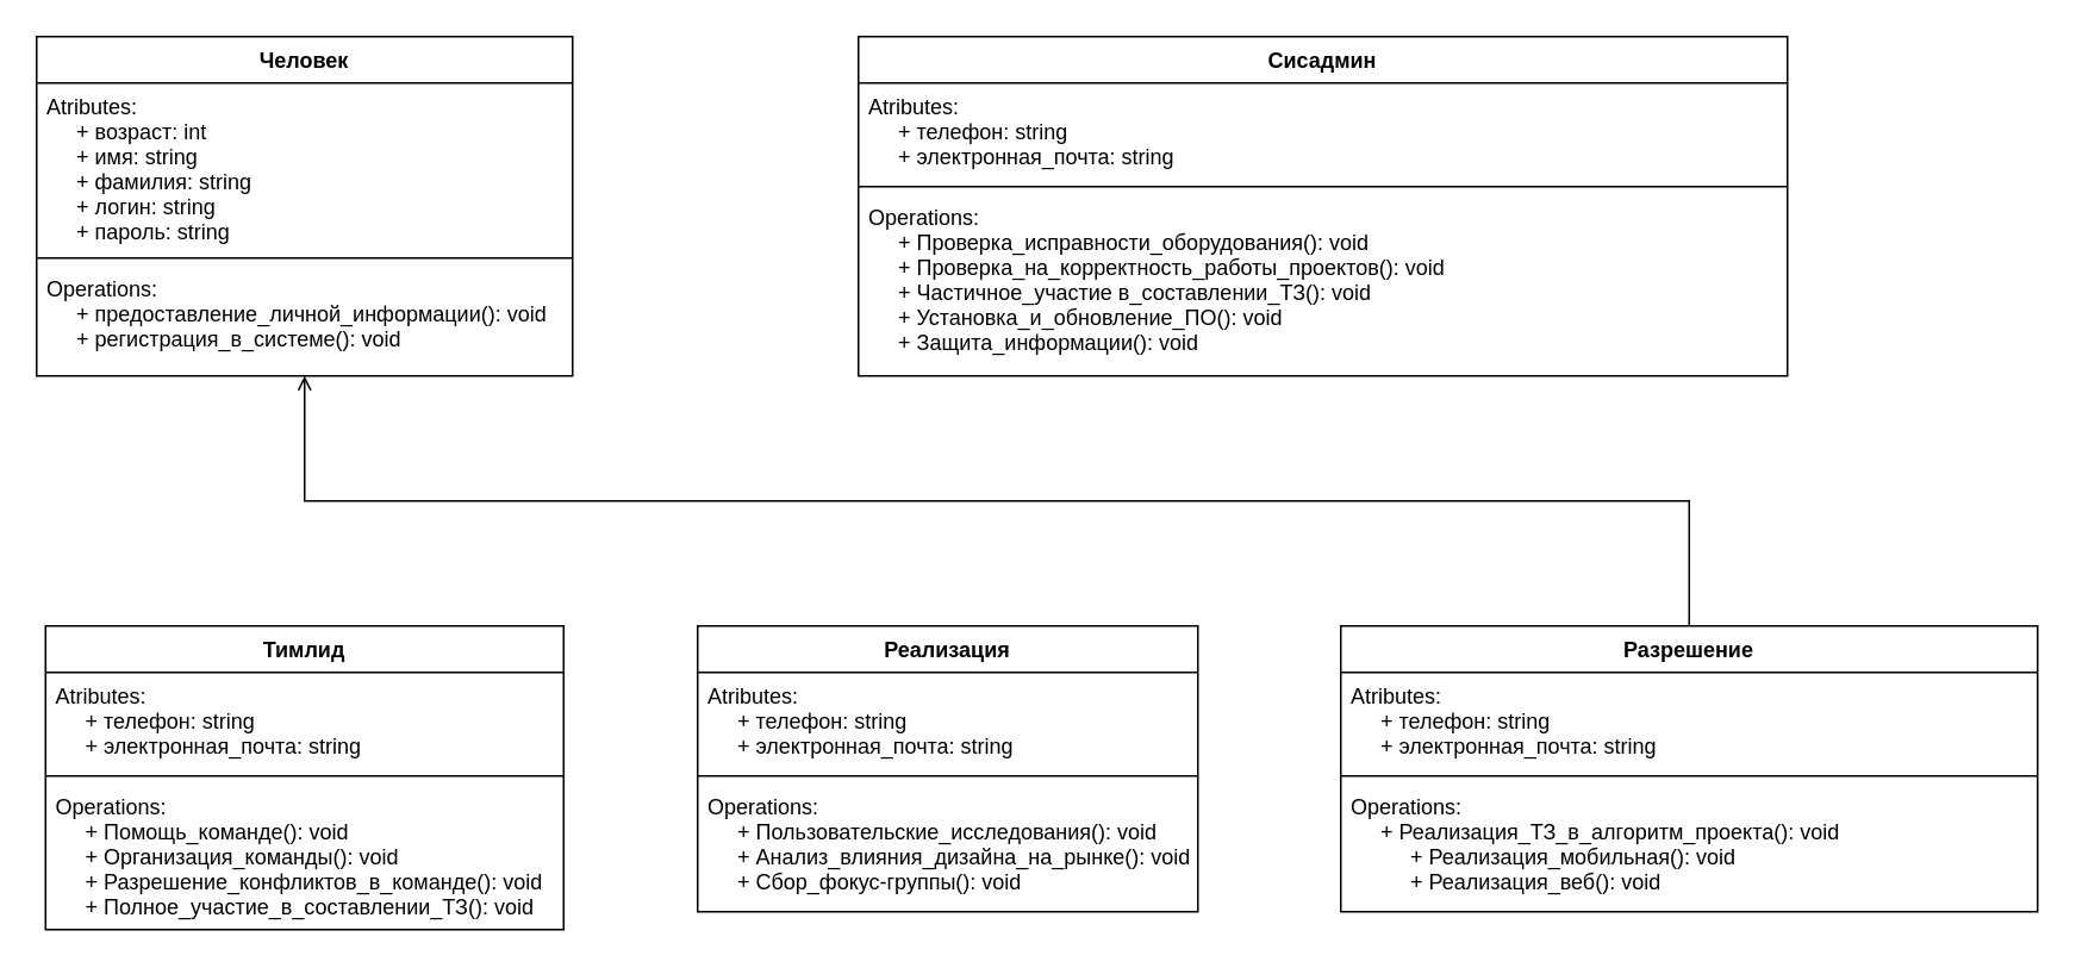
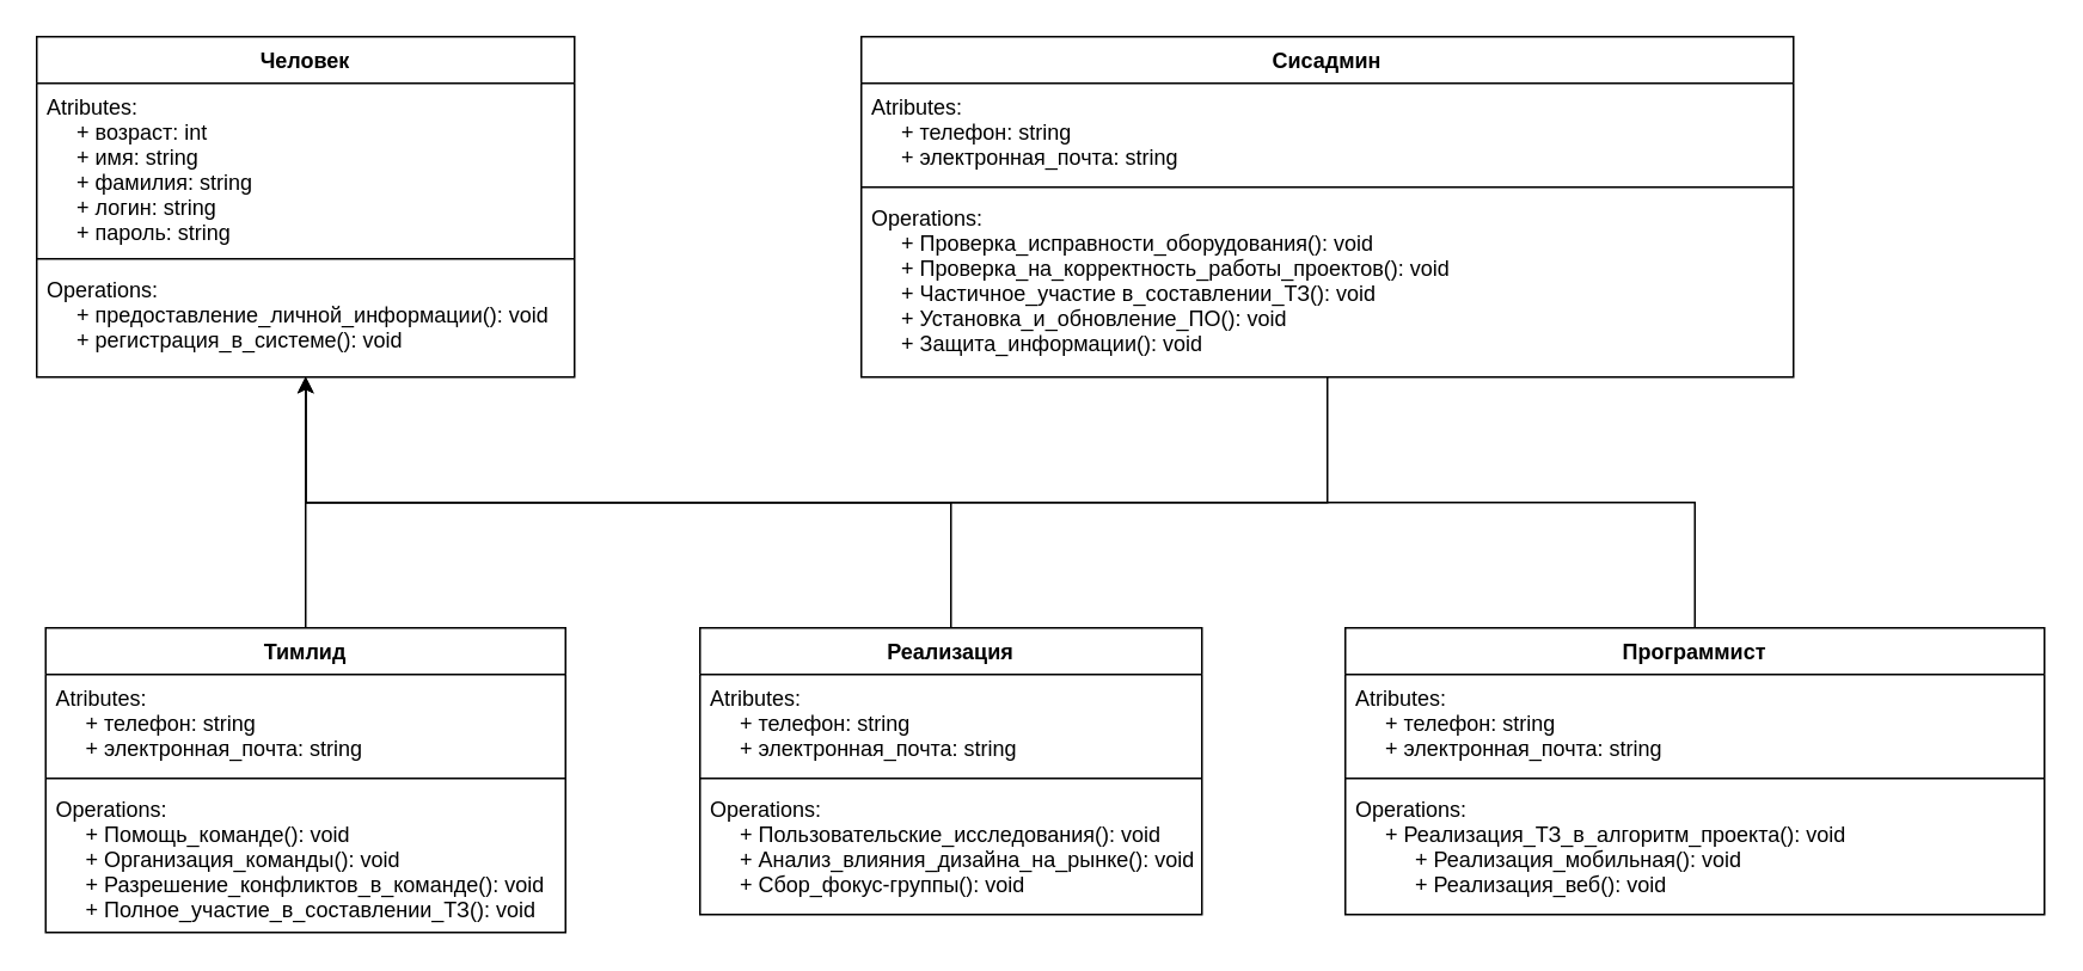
+ <mxCell id="6" style="edgeStyle=orthogonalEdgeStyle;rounded=0;orthogonalLoop=1;jettySize=auto;html=1;" parent="1" source="7" target="2" edge="1"><mxGeometry relative="1" as="geometry"><Array as="points"><mxPoint x="740" y="280" /><mxPoint x="170" y="280" /></Array></mxGeometry></mxCell>
+ <mxCell id="11" style="edgeStyle=orthogonalEdgeStyle;rounded=0;orthogonalLoop=1;jettySize=auto;html=1;" parent="1" source="12" target="2" edge="1"><mxGeometry relative="1" as="geometry" /></mxCell>
+ <mxCell id="16" style="edgeStyle=orthogonalEdgeStyle;rounded=0;orthogonalLoop=1;jettySize=auto;html=1;" parent="1" source="17" target="2" edge="1"><mxGeometry relative="1" as="geometry"><Array as="points"><mxPoint x="530" y="280" /><mxPoint x="170" y="280" /></Array></mxGeometry></mxCell>
- <mxCell id="22" value="Разрешение" style="swimlane;fontStyle=1;align=center;verticalAlign=top;childLayout=stackLayout;horizontal=1;startSize=26;horizontalStack=0;resizeParent=1;resizeParentMax=0;resizeLast=0;collapsible=1;marginBottom=0;fillColor=#FFFFFF;" parent="1" vertex="1"><mxGeometry x="750" y="350" width="390" height="160" as="geometry" /></mxCell>
+ <mxCell id="22" value="Программист" style="swimlane;fontStyle=1;align=center;verticalAlign=top;childLayout=stackLayout;horizontal=1;startSize=26;horizontalStack=0;resizeParent=1;resizeParentMax=0;resizeLast=0;collapsible=1;marginBottom=0;fillColor=#FFFFFF;" parent="1" vertex="1"><mxGeometry x="750" y="350" width="390" height="160" as="geometry" /></mxCell>
